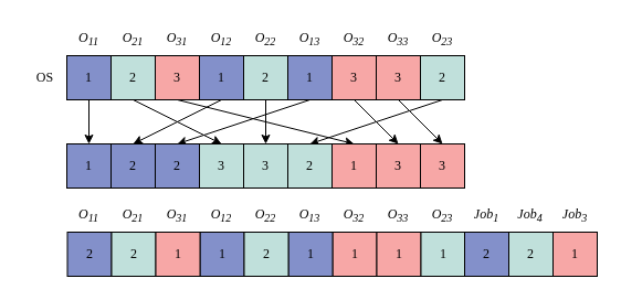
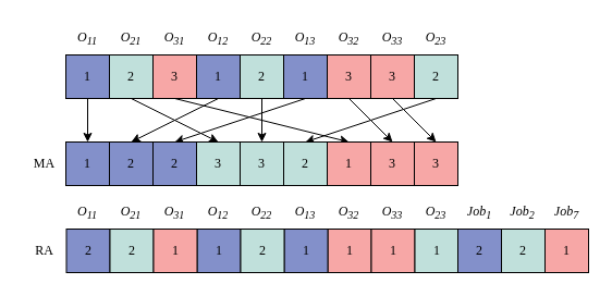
- <mxCell id="11" value="OS" style="text;html=1;align=center;verticalAlign=middle;resizable=0;points=[];autosize=1;strokeColor=none;fillColor=none;fontFamily=Times New Roman;" vertex="1" parent="1"><mxGeometry x="20" y="55" width="40" height="30" as="geometry" /></mxCell>
+ <mxCell id="12" value="MA" style="text;html=1;align=center;verticalAlign=middle;resizable=0;points=[];autosize=1;strokeColor=none;fillColor=none;fontFamily=Times New Roman;" vertex="1" parent="1"><mxGeometry x="20" y="135" width="40" height="30" as="geometry" /></mxCell>
- <mxCell id="16" value="&lt;i&gt;Job&lt;span&gt;&lt;sub&gt;4&lt;/sub&gt;&lt;/span&gt;&lt;/i&gt;" style="text;strokeColor=none;align=center;fillColor=none;html=1;verticalAlign=middle;whiteSpace=wrap;rounded=0;fontSize=12;fontFamily=Times New Roman;" vertex="1" parent="1"><mxGeometry x="459" y="180" width="41" height="30" as="geometry" /></mxCell>
+ <mxCell id="16" value="&lt;i&gt;Job&lt;span&gt;&lt;sub&gt;2&lt;/sub&gt;&lt;/span&gt;&lt;/i&gt;" style="text;strokeColor=none;align=center;fillColor=none;html=1;verticalAlign=middle;whiteSpace=wrap;rounded=0;fontSize=12;fontFamily=Times New Roman;" vertex="1" parent="1"><mxGeometry x="459" y="180" width="41" height="30" as="geometry" /></mxCell>
- <mxCell id="15" value="&lt;i&gt;Job&lt;sub&gt;3&lt;/sub&gt;&lt;/i&gt;" style="text;strokeColor=none;align=center;fillColor=none;html=1;verticalAlign=middle;whiteSpace=wrap;rounded=0;fontSize=12;fontFamily=Times New Roman;" vertex="1" parent="1"><mxGeometry x="500" y="180" width="40" height="30" as="geometry" /></mxCell>
+ <mxCell id="15" value="&lt;i&gt;Job&lt;sub&gt;7&lt;/sub&gt;&lt;/i&gt;" style="text;strokeColor=none;align=center;fillColor=none;html=1;verticalAlign=middle;whiteSpace=wrap;rounded=0;fontSize=12;fontFamily=Times New Roman;" vertex="1" parent="1"><mxGeometry x="500" y="180" width="40" height="30" as="geometry" /></mxCell>
+ <mxCell id="13" value="RA" style="text;html=1;align=center;verticalAlign=middle;resizable=0;points=[];autosize=1;strokeColor=none;fillColor=none;fontFamily=Times New Roman;" vertex="1" parent="1"><mxGeometry x="20" y="215" width="40" height="30" as="geometry" /></mxCell>
